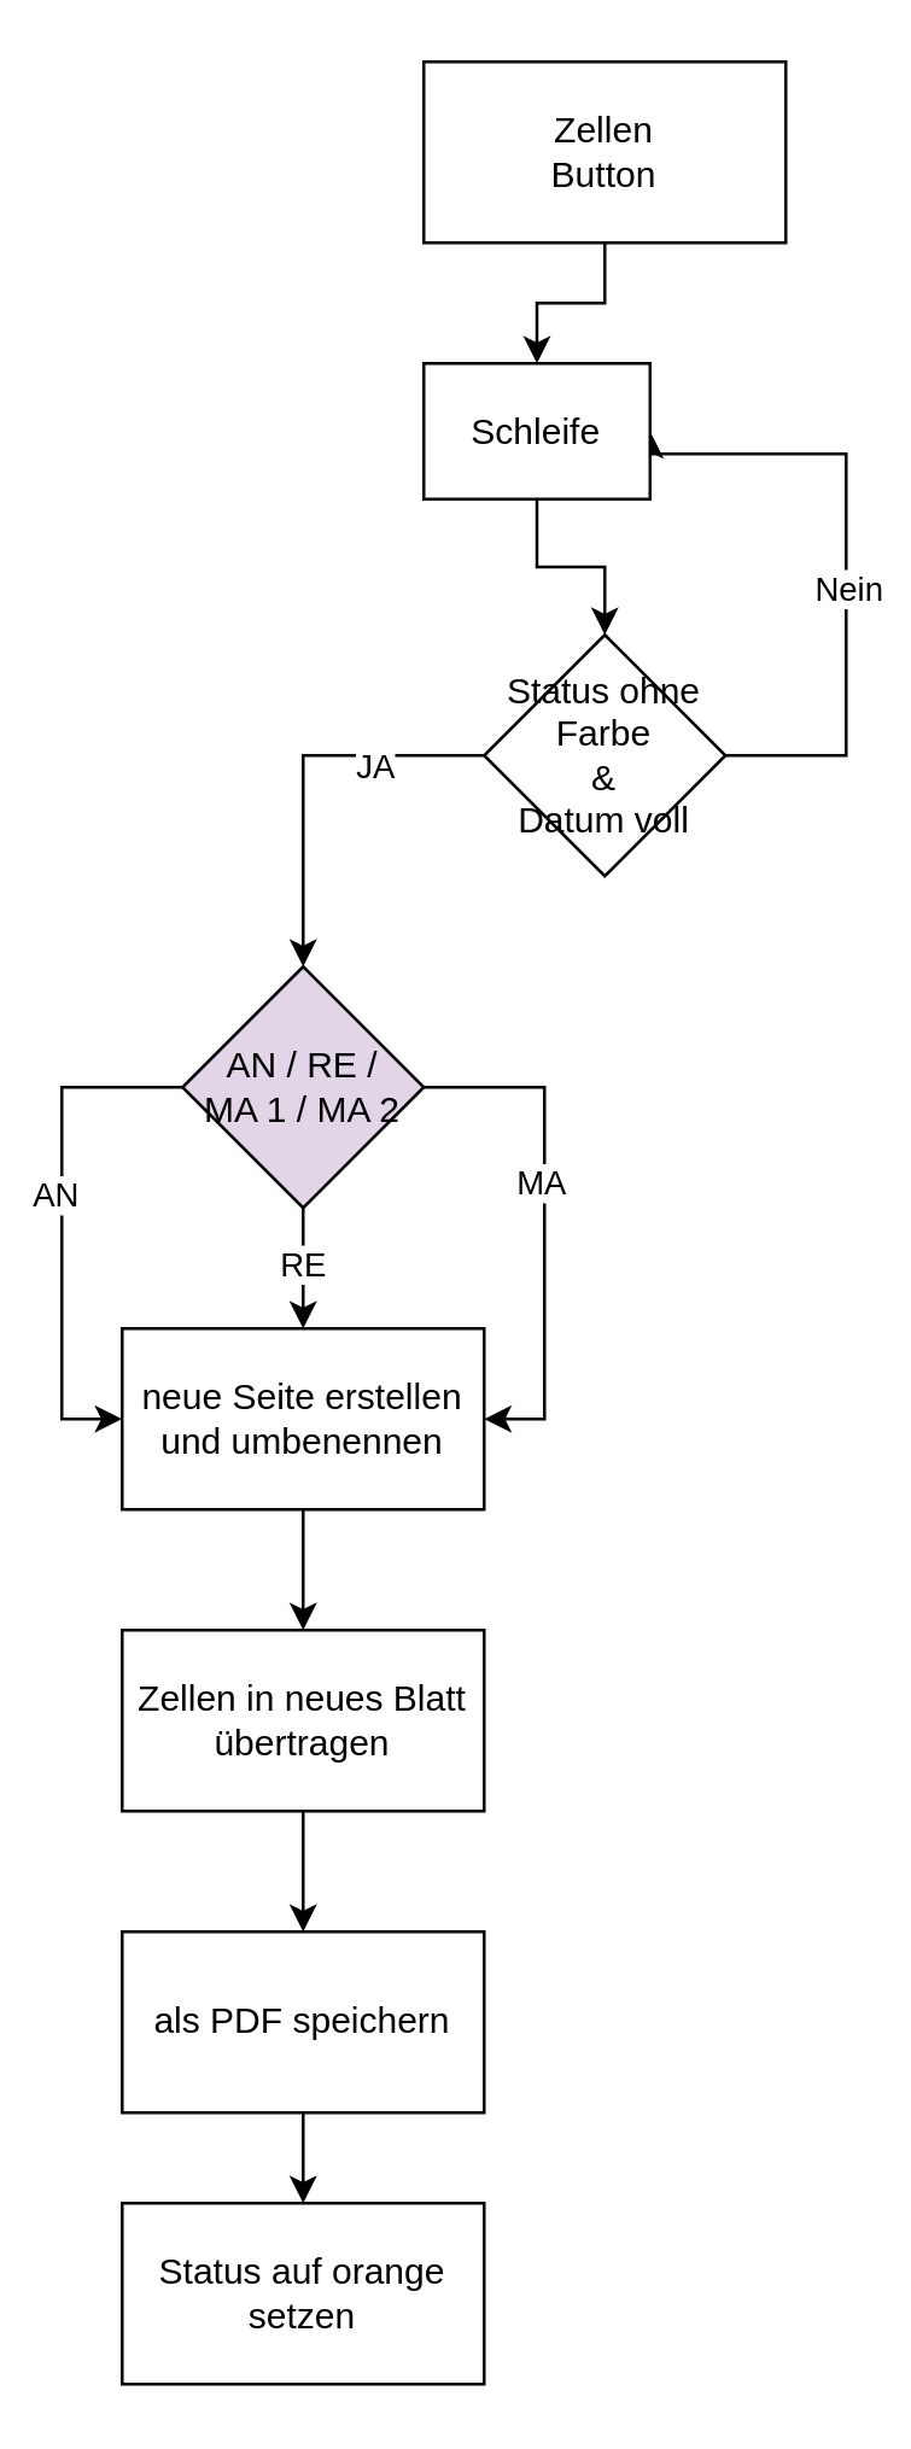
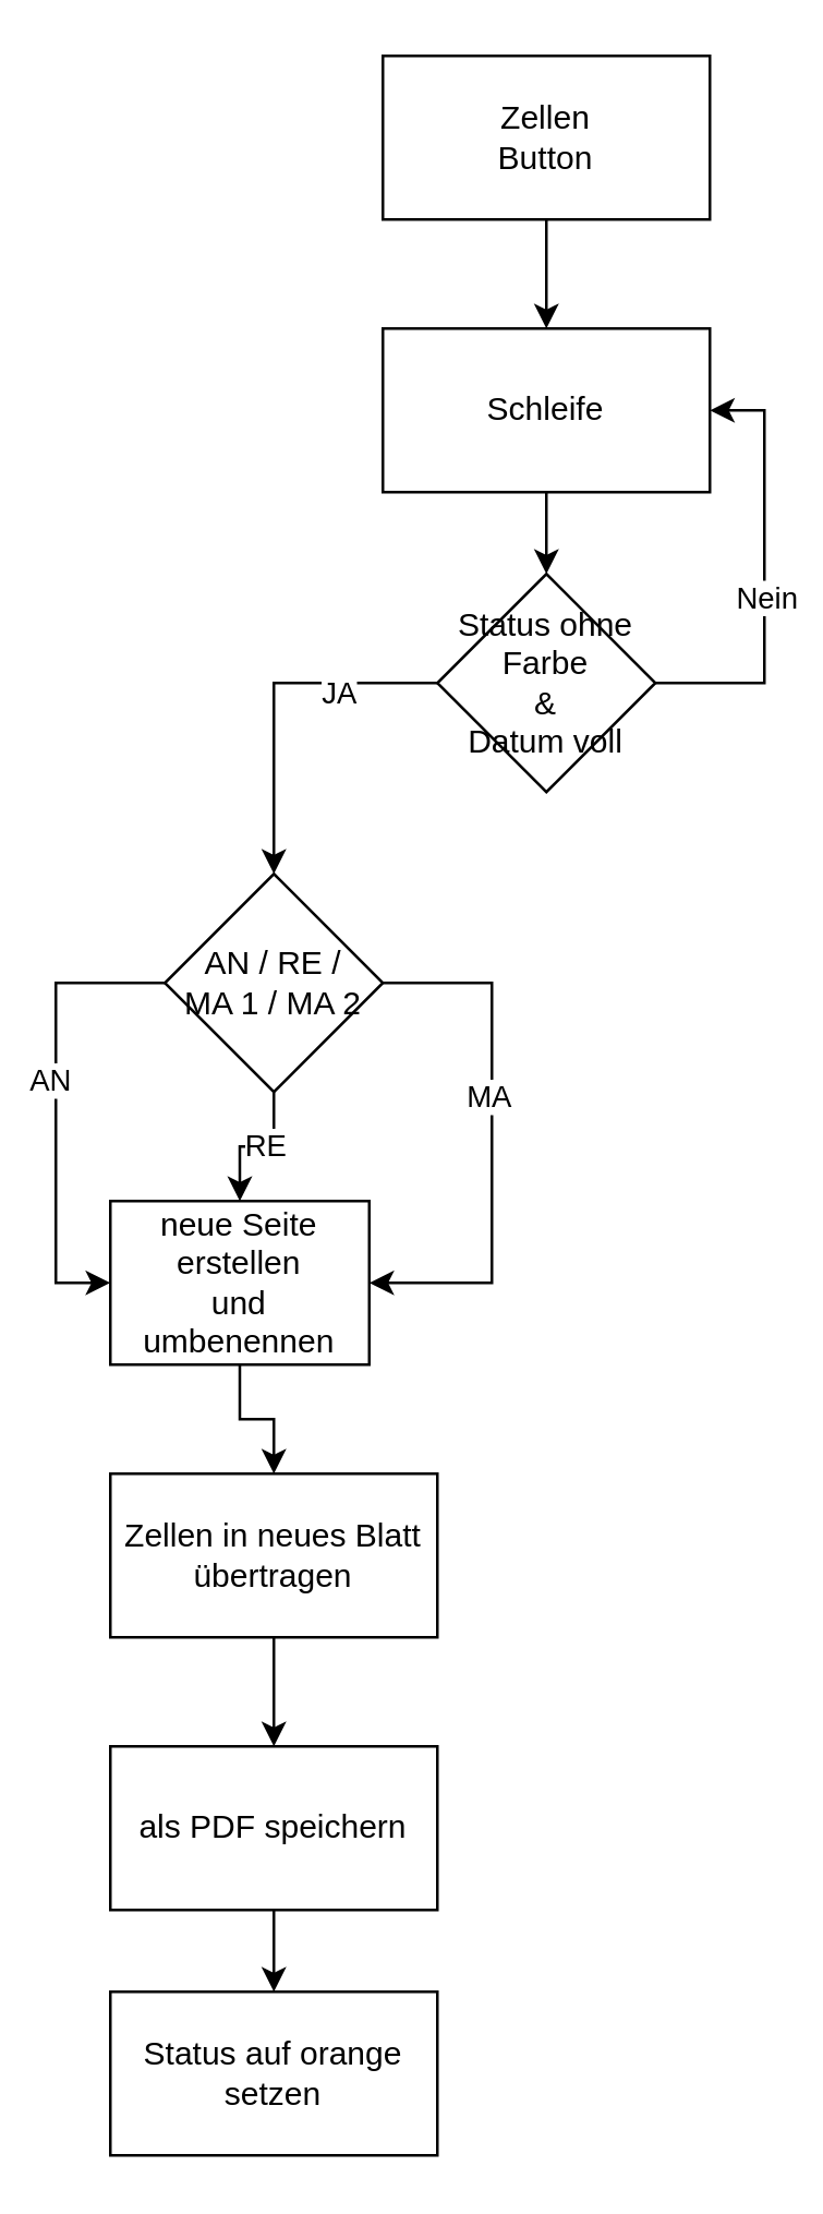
- <mxCell id="10" value="Schleife" style="whiteSpace=wrap;html=1;rounded=0;" vertex="1" parent="1"><mxGeometry x="140" y="120" width="75" height="45" as="geometry" /></mxCell>
+ <mxCell id="10" value="Schleife" style="whiteSpace=wrap;html=1;rounded=0;" vertex="1" parent="1"><mxGeometry x="140" y="120" width="120" height="60" as="geometry" /></mxCell>
- <mxCell id="21" value="&lt;div&gt;AN / RE /&lt;/div&gt;&lt;div&gt;MA 1 / MA 2&lt;/div&gt;" style="rhombus;whiteSpace=wrap;html=1;fillColor=#e1d5e7;" vertex="1" parent="1"><mxGeometry x="60" y="320" width="80" height="80" as="geometry" /></mxCell>
+ <mxCell id="21" value="&lt;div&gt;AN / RE /&lt;/div&gt;&lt;div&gt;MA 1 / MA 2&lt;/div&gt;" style="rhombus;whiteSpace=wrap;html=1;" vertex="1" parent="1"><mxGeometry x="60" y="320" width="80" height="80" as="geometry" /></mxCell>
- <mxCell id="12" value="&lt;div&gt;neue Seite erstellen&lt;/div&gt;&lt;div&gt;und umbenennen&lt;br&gt;&lt;/div&gt;" style="whiteSpace=wrap;html=1;rounded=0;" vertex="1" parent="1"><mxGeometry x="40" y="440" width="120" height="60" as="geometry" /></mxCell>
+ <mxCell id="12" value="&lt;div&gt;neue Seite erstellen&lt;/div&gt;&lt;div&gt;und umbenennen&lt;br&gt;&lt;/div&gt;" style="whiteSpace=wrap;html=1;rounded=0;" vertex="1" parent="1"><mxGeometry x="40" y="440" width="95" height="60" as="geometry" /></mxCell>
